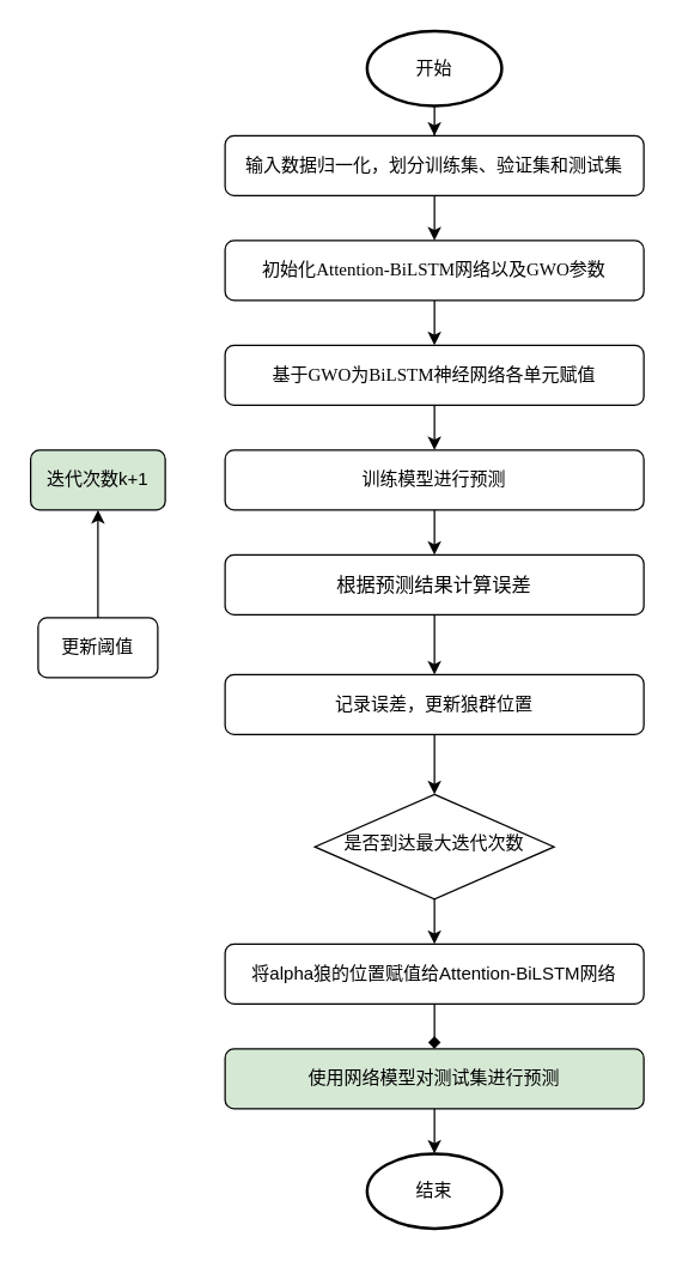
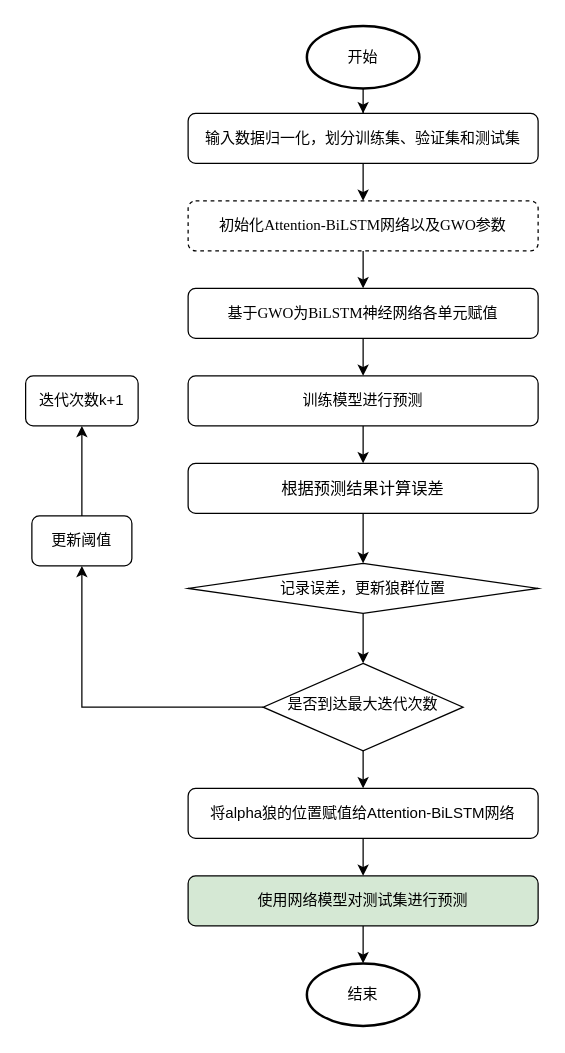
- <mxCell id="5" value="&lt;br&gt;&lt;br&gt;&lt;p style=&quot;margin-top: 0pt; margin-bottom: 0pt; margin-left: 0in; direction: ltr; unicode-bidi: embed; word-break: normal;&quot;&gt;&lt;font style=&quot;font-size: 12px&quot;&gt;&lt;span style=&quot;color: black&quot;&gt;初始化&lt;/span&gt;&lt;span style=&quot;font-family: &amp;quot;times new roman&amp;quot; ; color: black&quot;&gt;Attention-&lt;/span&gt;&lt;span style=&quot;font-family: &amp;quot;times new roman&amp;quot; ; color: black&quot;&gt;BiLSTM&lt;/span&gt;&lt;span style=&quot;color: black&quot;&gt;网络以及&lt;/span&gt;&lt;span style=&quot;font-family: &amp;quot;times new roman&amp;quot; ; color: black&quot;&gt;GWO&lt;/span&gt;&lt;span style=&quot;color: black&quot;&gt;参数&lt;/span&gt;&lt;/font&gt;&lt;/p&gt;&lt;br&gt;&lt;br&gt;" style="rounded=1;whiteSpace=wrap;html=1;fontSize=12;glass=0;strokeWidth=1;shadow=0;align=center;" vertex="1" parent="1"><mxGeometry x="150" y="160" width="280" height="40" as="geometry" /></mxCell>
+ <mxCell id="5" value="&lt;br&gt;&lt;br&gt;&lt;p style=&quot;margin-top: 0pt; margin-bottom: 0pt; margin-left: 0in; direction: ltr; unicode-bidi: embed; word-break: normal;&quot;&gt;&lt;font style=&quot;font-size: 12px&quot;&gt;&lt;span style=&quot;color: black&quot;&gt;初始化&lt;/span&gt;&lt;span style=&quot;font-family: &amp;quot;times new roman&amp;quot; ; color: black&quot;&gt;Attention-&lt;/span&gt;&lt;span style=&quot;font-family: &amp;quot;times new roman&amp;quot; ; color: black&quot;&gt;BiLSTM&lt;/span&gt;&lt;span style=&quot;color: black&quot;&gt;网络以及&lt;/span&gt;&lt;span style=&quot;font-family: &amp;quot;times new roman&amp;quot; ; color: black&quot;&gt;GWO&lt;/span&gt;&lt;span style=&quot;color: black&quot;&gt;参数&lt;/span&gt;&lt;/font&gt;&lt;/p&gt;&lt;br&gt;&lt;br&gt;" style="rounded=1;whiteSpace=wrap;html=1;fontSize=12;glass=0;strokeWidth=1;shadow=0;align=center;dashed=1;" vertex="1" parent="1"><mxGeometry x="150" y="160" width="280" height="40" as="geometry" /></mxCell>
- <mxCell id="19" value="迭代次数k+1" style="rounded=1;whiteSpace=wrap;html=1;fontSize=12;glass=0;strokeWidth=1;shadow=0;fillColor=#d5e8d4;" vertex="1" parent="1"><mxGeometry x="20" y="300" width="90" height="40" as="geometry" /></mxCell>
+ <mxCell id="19" value="迭代次数k+1" style="rounded=1;whiteSpace=wrap;html=1;fontSize=12;glass=0;strokeWidth=1;shadow=0;" vertex="1" parent="1"><mxGeometry x="20" y="300" width="90" height="40" as="geometry" /></mxCell>
- <mxCell id="13" value="&lt;font style=&quot;font-size: 12px&quot;&gt;&lt;br&gt;&lt;br&gt;&lt;/font&gt;&lt;p style=&quot;margin-top: 0pt; margin-bottom: 0pt; margin-left: 0in; direction: ltr; unicode-bidi: embed; word-break: normal;&quot;&gt;&lt;font style=&quot;font-size: 12px&quot;&gt;&lt;span style=&quot;color: black&quot;&gt;记录误差，更新狼群位置&lt;/span&gt;&lt;/font&gt;&lt;/p&gt;&lt;font style=&quot;font-size: 12px&quot;&gt;&lt;br&gt;&lt;br&gt;&lt;/font&gt;" style="rounded=1;whiteSpace=wrap;html=1;fontSize=12;glass=0;strokeWidth=1;shadow=0;align=center;" vertex="1" parent="1"><mxGeometry x="150" y="450" width="280" height="40" as="geometry" /></mxCell>
+ <mxCell id="13" value="&lt;font style=&quot;font-size: 12px&quot;&gt;&lt;br&gt;&lt;br&gt;&lt;/font&gt;&lt;p style=&quot;margin-top: 0pt; margin-bottom: 0pt; margin-left: 0in; direction: ltr; unicode-bidi: embed; word-break: normal;&quot;&gt;&lt;font style=&quot;font-size: 12px&quot;&gt;&lt;span style=&quot;color: black&quot;&gt;记录误差，更新狼群位置&lt;/span&gt;&lt;/font&gt;&lt;/p&gt;&lt;font style=&quot;font-size: 12px&quot;&gt;&lt;br&gt;&lt;br&gt;&lt;/font&gt;" style="rhombus;whiteSpace=wrap;html=1;fontSize=12;glass=0;strokeWidth=1;shadow=0;align=center;" vertex="1" parent="1"><mxGeometry x="150" y="450" width="280" height="40" as="geometry" /></mxCell>
+ <mxCell id="14" style="edgeStyle=orthogonalEdgeStyle;rounded=0;orthogonalLoop=1;jettySize=auto;html=1;entryX=0.5;entryY=1;entryDx=0;entryDy=0;" edge="1" parent="1" source="16" target="11"><mxGeometry relative="1" as="geometry"><Array as="points"><mxPoint x="65" y="565" /></Array></mxGeometry></mxCell>
- <mxCell id="20" style="edgeStyle=orthogonalEdgeStyle;rounded=0;orthogonalLoop=1;jettySize=auto;html=1;align=center;endArrow=diamond;" edge="1" parent="1" source="21" target="23"><mxGeometry relative="1" as="geometry" /></mxCell>
+ <mxCell id="20" style="edgeStyle=orthogonalEdgeStyle;rounded=0;orthogonalLoop=1;jettySize=auto;html=1;align=center;" edge="1" parent="1" source="21" target="23"><mxGeometry relative="1" as="geometry" /></mxCell>
